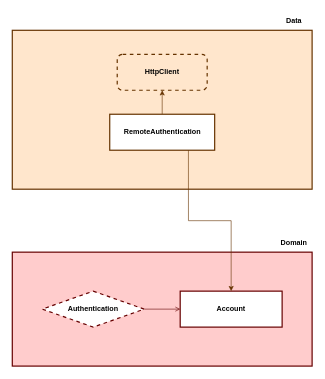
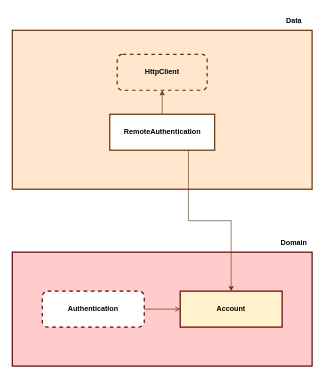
- <mxCell id="8" value="Authentication" style="rhombus;whiteSpace=wrap;html=1;fontStyle=1;dashed=1;strokeWidth=2;strokeColor=#660000;" vertex="1" parent="1"><mxGeometry x="70" y="485" width="170" height="60" as="geometry" /></mxCell>
+ <mxCell id="8" value="Authentication" style="rounded=1;whiteSpace=wrap;html=1;fontStyle=1;dashed=1;strokeWidth=2;strokeColor=#660000;" vertex="1" parent="1"><mxGeometry x="70" y="485" width="170" height="60" as="geometry" /></mxCell>
- <mxCell id="10" value="Account" style="rounded=0;whiteSpace=wrap;html=1;fontStyle=1;strokeWidth=2;strokeColor=#660000;" vertex="1" parent="1"><mxGeometry x="300" y="485" width="170" height="60" as="geometry" /></mxCell>
+ <mxCell id="10" value="Account" style="rounded=0;whiteSpace=wrap;html=1;fontStyle=1;strokeWidth=2;strokeColor=#660000;fillColor=#fff2cc;" vertex="1" parent="1"><mxGeometry x="300" y="485" width="170" height="60" as="geometry" /></mxCell>
